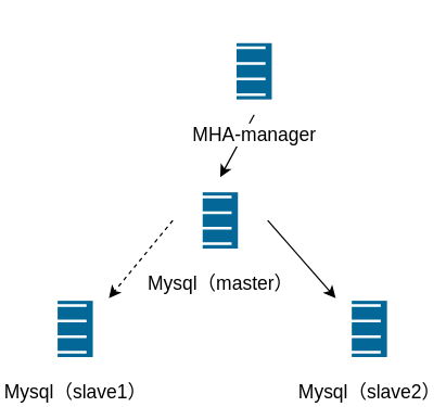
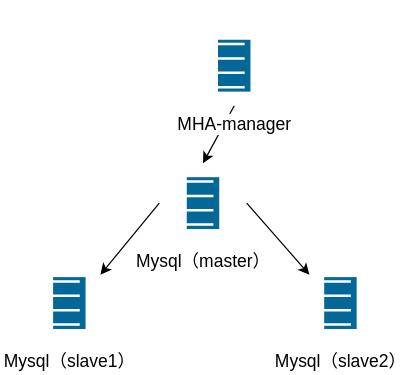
- <mxCell id="4" style="rounded=0;orthogonalLoop=1;jettySize=auto;html=1;exitX=0;exitY=0.5;exitDx=0;exitDy=0;entryX=0.855;entryY=0.145;entryDx=0;entryDy=0;entryPerimeter=0;dashed=1;" parent="1" source="6" target="7" edge="1"><mxGeometry relative="1" as="geometry" /></mxCell>
+ <mxCell id="4" style="rounded=0;orthogonalLoop=1;jettySize=auto;html=1;exitX=0;exitY=0.5;exitDx=0;exitDy=0;entryX=0.855;entryY=0.145;entryDx=0;entryDy=0;entryPerimeter=0;" parent="1" source="6" target="7" edge="1"><mxGeometry relative="1" as="geometry" /></mxCell>
